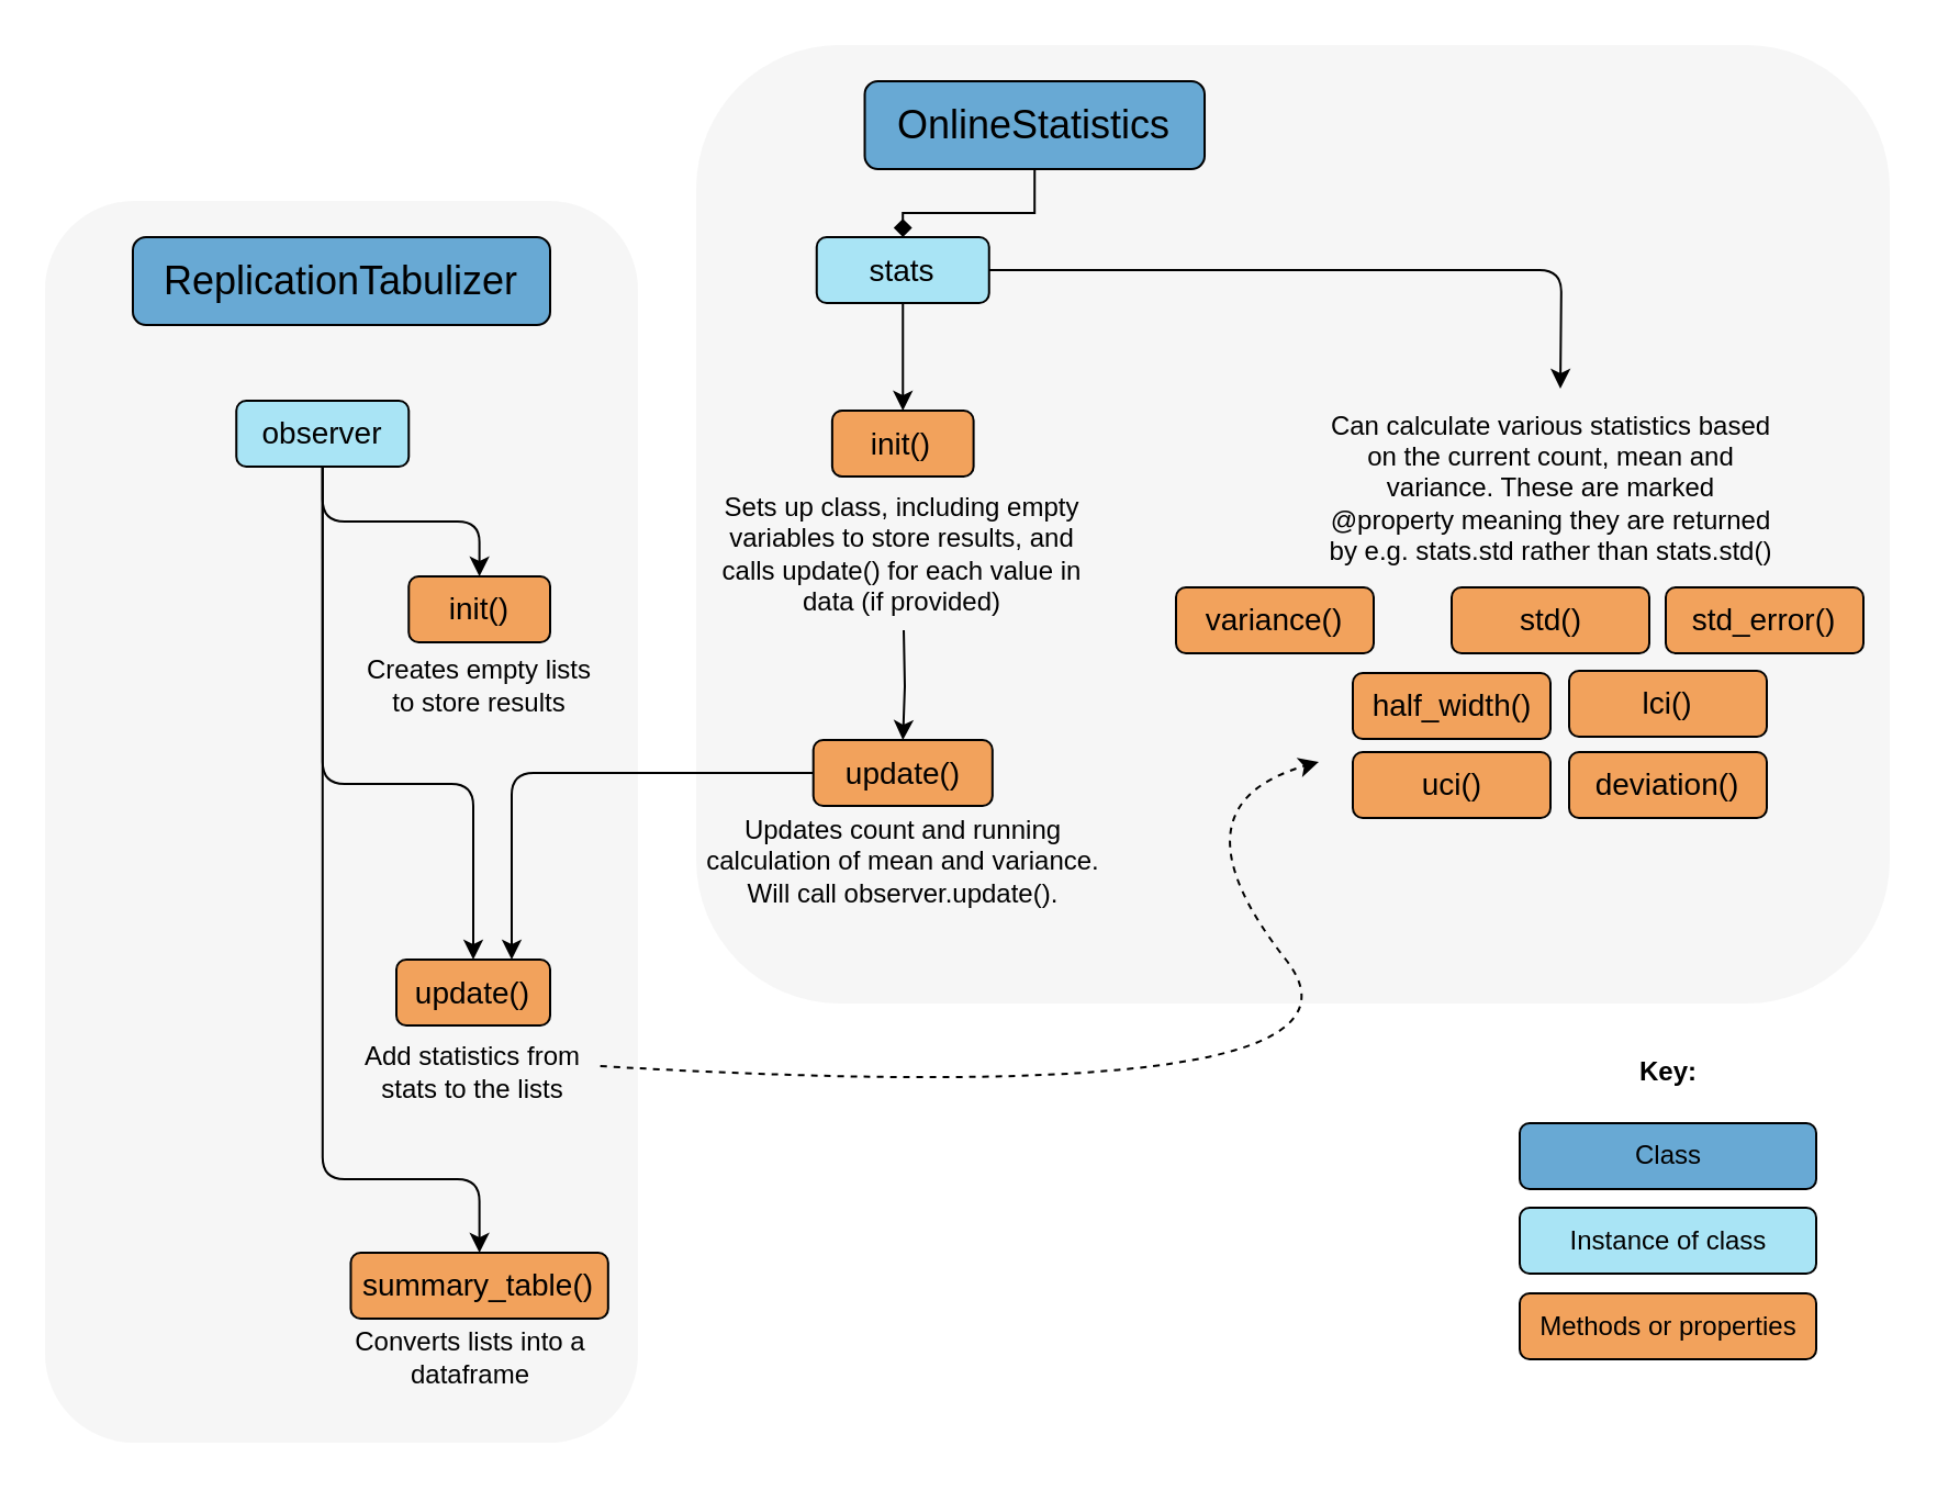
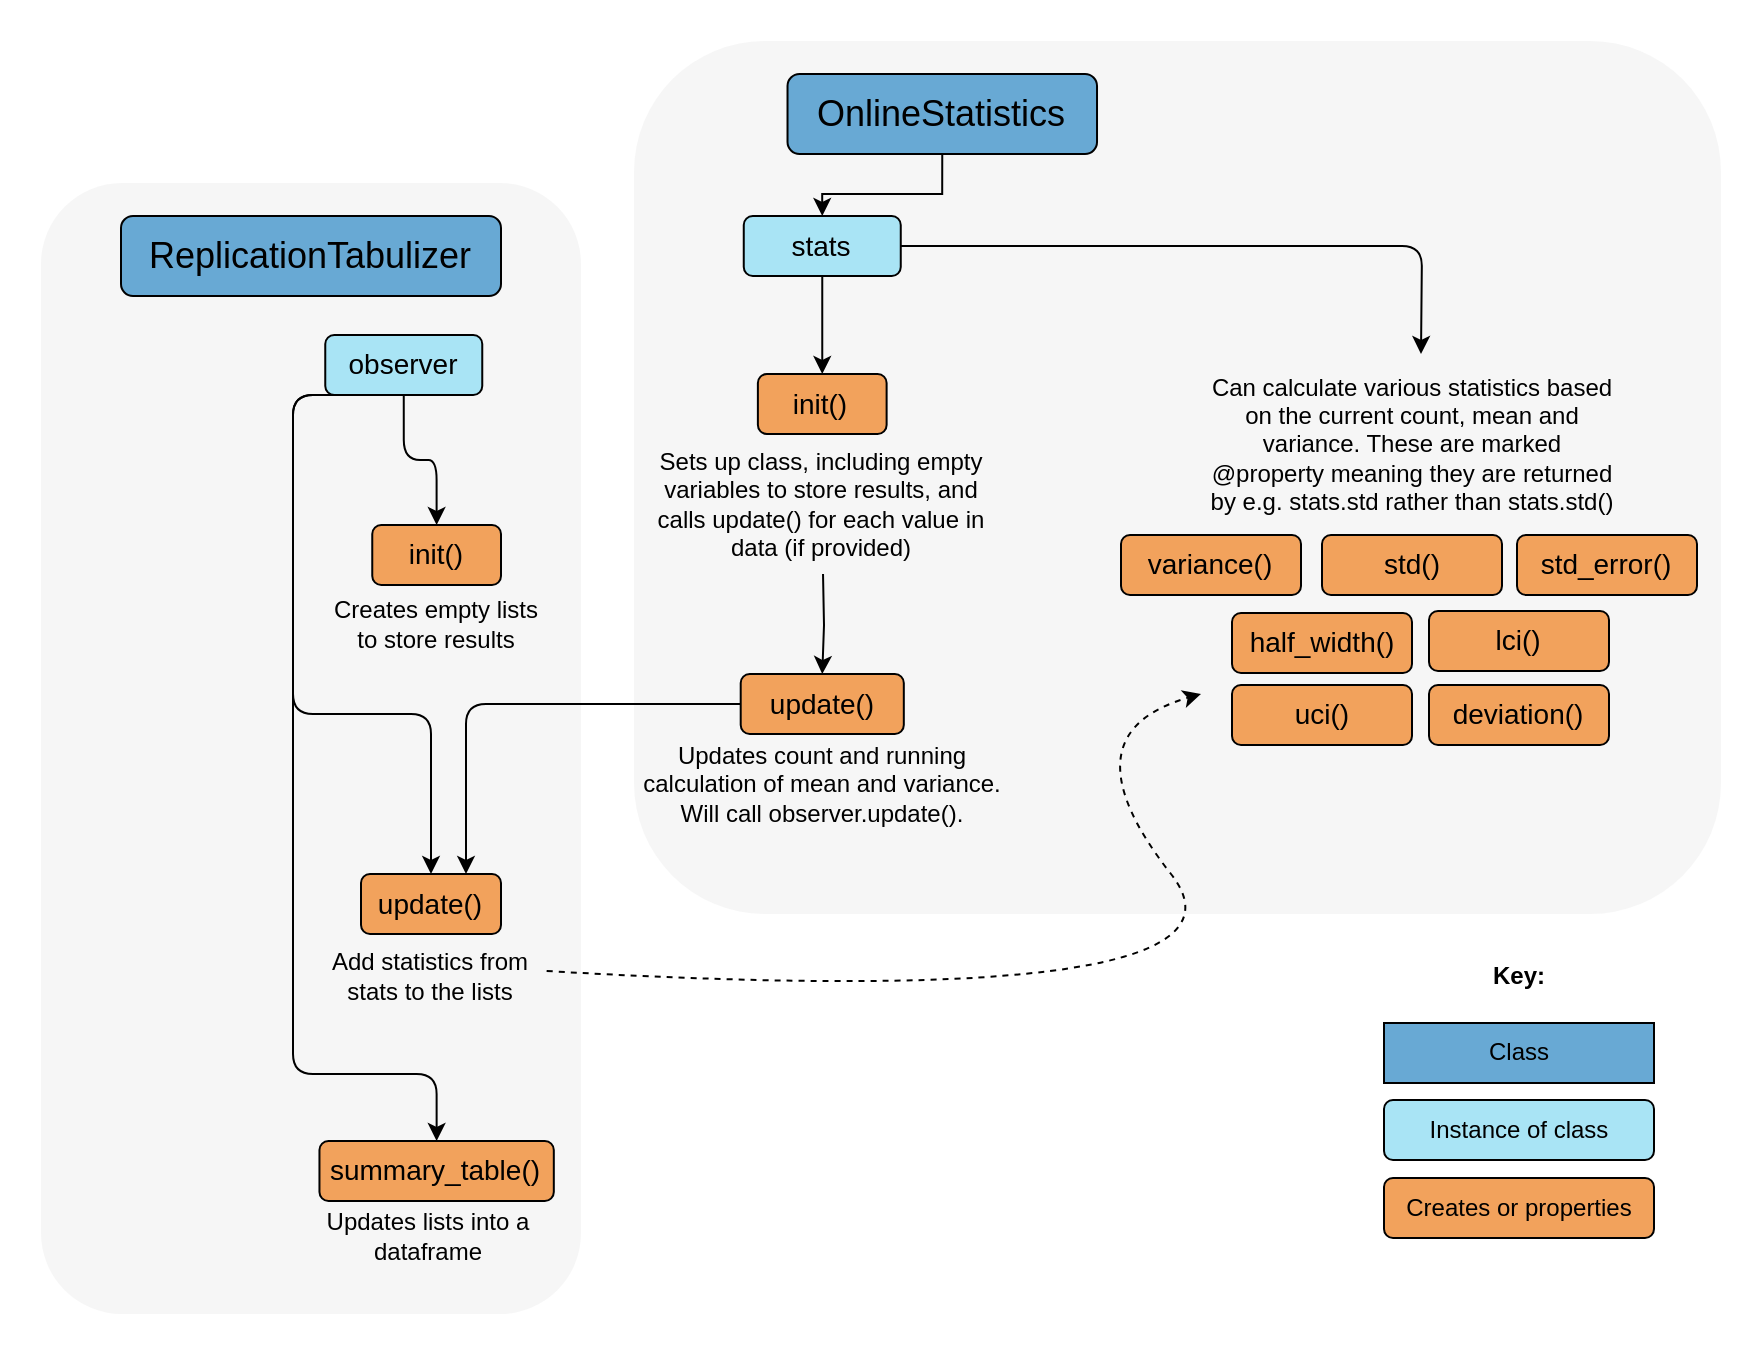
- <mxCell id="4" style="edgeStyle=orthogonalEdgeStyle;rounded=0;orthogonalLoop=1;jettySize=auto;html=1;exitX=0.5;exitY=1;exitDx=0;exitDy=0;entryX=0.5;entryY=0;entryDx=0;entryDy=0;endArrow=diamond;" edge="1" parent="1" source="5" target="16"><mxGeometry relative="1" as="geometry" /></mxCell>
+ <mxCell id="4" style="edgeStyle=orthogonalEdgeStyle;rounded=0;orthogonalLoop=1;jettySize=auto;html=1;exitX=0.5;exitY=1;exitDx=0;exitDy=0;entryX=0.5;entryY=0;entryDx=0;entryDy=0;" edge="1" parent="1" source="5" target="16"><mxGeometry relative="1" as="geometry" /></mxCell>
- <mxCell id="32" value="&lt;font style=&quot;font-size: 14px;&quot;&gt;observer&lt;/font&gt;" style="rounded=1;whiteSpace=wrap;html=1;fillColor=#A9E4F5;" vertex="1" parent="1"><mxGeometry x="107.13" y="182" width="78.5" height="30" as="geometry" /></mxCell>
+ <mxCell id="32" value="&lt;font style=&quot;font-size: 14px;&quot;&gt;observer&lt;/font&gt;" style="rounded=1;whiteSpace=wrap;html=1;fillColor=#A9E4F5;" vertex="1" parent="1"><mxGeometry x="162.13" y="167" width="78.5" height="30" as="geometry" /></mxCell>
- <mxCell id="20" value="&lt;span style=&quot;font-size: 14px;&quot;&gt;variance()&lt;/span&gt;" style="rounded=1;whiteSpace=wrap;html=1;fillColor=#F2A25C;" vertex="1" parent="1"><mxGeometry x="535" y="267" width="90" height="30" as="geometry" /></mxCell>
+ <mxCell id="20" value="&lt;span style=&quot;font-size: 14px;&quot;&gt;variance()&lt;/span&gt;" style="rounded=1;whiteSpace=wrap;html=1;fillColor=#F2A25C;" vertex="1" parent="1"><mxGeometry x="560" y="267" width="90" height="30" as="geometry" /></mxCell>
- <mxCell id="9" value="Class" style="rounded=1;whiteSpace=wrap;html=1;fillColor=#68A9D4;" parent="1" vertex="1"><mxGeometry x="691.5" y="511" width="135" height="30" as="geometry" /></mxCell>
+ <mxCell id="9" value="Class" style="whiteSpace=wrap;html=1;fillColor=#68A9D4;rounded=0;" parent="1" vertex="1"><mxGeometry x="691.5" y="511" width="135" height="30" as="geometry" /></mxCell>
- <mxCell id="7" value="Methods or properties" style="rounded=1;whiteSpace=wrap;html=1;fillColor=#F2A25C;" parent="1" vertex="1"><mxGeometry x="691.5" y="588.5" width="135" height="30" as="geometry" /></mxCell>
+ <mxCell id="7" value="Creates or properties" style="rounded=1;whiteSpace=wrap;html=1;fillColor=#F2A25C;" parent="1" vertex="1"><mxGeometry x="691.5" y="588.5" width="135" height="30" as="geometry" /></mxCell>
- <mxCell id="38" value="Converts lists into a dataframe" style="text;html=1;align=center;verticalAlign=middle;whiteSpace=wrap;rounded=1;" vertex="1" parent="1"><mxGeometry x="159.23" y="597" width="110" height="41.5" as="geometry" /></mxCell>
+ <mxCell id="38" value="Updates lists into a dataframe" style="text;html=1;align=center;verticalAlign=middle;whiteSpace=wrap;rounded=1;" vertex="1" parent="1"><mxGeometry x="159.23" y="597" width="110" height="41.5" as="geometry" /></mxCell>
